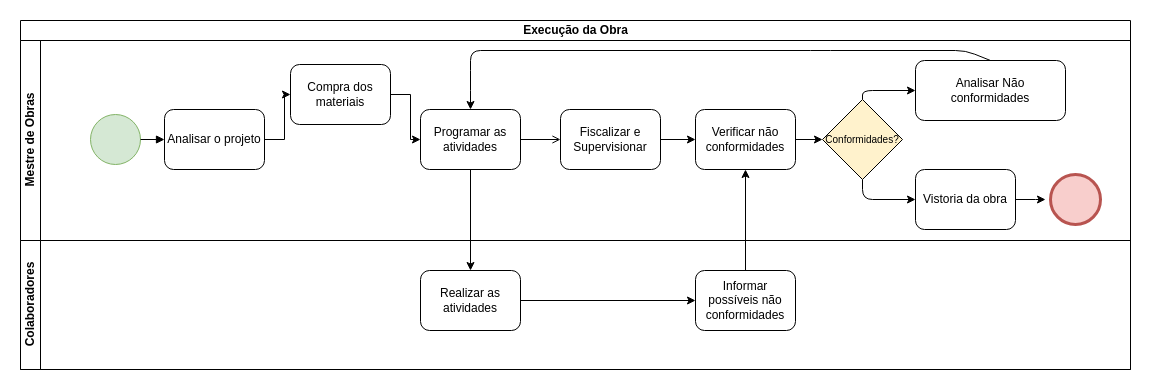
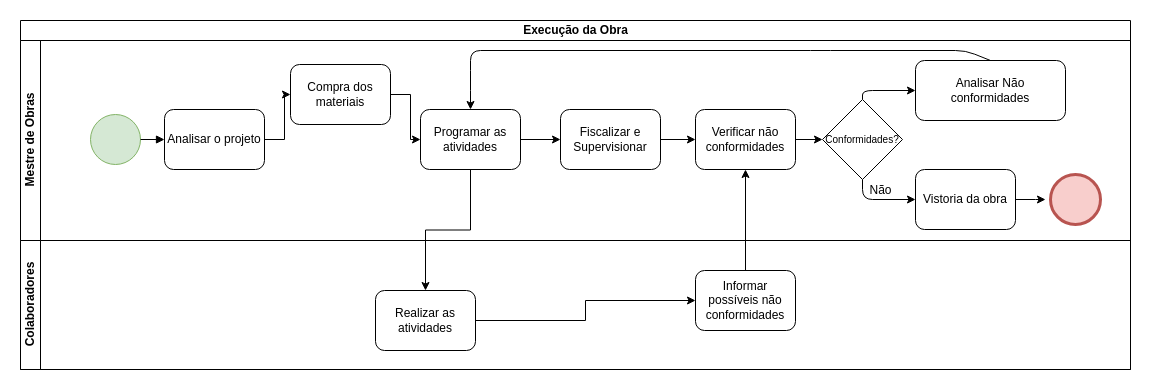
- <mxCell id="22" value="" style="edgeStyle=orthogonalEdgeStyle;rounded=0;orthogonalLoop=1;jettySize=auto;html=1;endArrow=open;" edge="1" parent="3" source="9" target="21"><mxGeometry relative="1" as="geometry" /></mxCell>
+ <mxCell id="22" value="" style="edgeStyle=orthogonalEdgeStyle;rounded=0;orthogonalLoop=1;jettySize=auto;html=1;" edge="1" parent="3" source="9" target="21"><mxGeometry relative="1" as="geometry" /></mxCell>
- <mxCell id="13" value="&lt;font style=&quot;font-size: 10px&quot;&gt;Conformidades?&lt;/font&gt;" style="rhombus;whiteSpace=wrap;html=1;strokeWidth=1;fillColor=#fff2cc;" parent="3" vertex="1"><mxGeometry x="802" y="59" width="80" height="80" as="geometry" /></mxCell>
+ <mxCell id="13" value="&lt;font style=&quot;font-size: 10px&quot;&gt;Conformidades?&lt;/font&gt;" style="rhombus;whiteSpace=wrap;html=1;strokeWidth=1;" parent="3" vertex="1"><mxGeometry x="802" y="59" width="80" height="80" as="geometry" /></mxCell>
+ <mxCell id="30" value="Não" style="text;html=1;align=center;verticalAlign=middle;resizable=0;points=[];autosize=1;" vertex="1" parent="1"><mxGeometry x="860" y="180" width="40" height="20" as="geometry" /></mxCell>
- <mxCell id="25" value="Realizar as atividades" style="shape=ext;rounded=1;html=1;whiteSpace=wrap;" parent="24" vertex="1"><mxGeometry x="400" y="30" width="100" height="60" as="geometry" /></mxCell>
+ <mxCell id="25" value="Realizar as atividades" style="shape=ext;rounded=1;html=1;whiteSpace=wrap;" parent="24" vertex="1"><mxGeometry x="355" y="50" width="100" height="60" as="geometry" /></mxCell>
